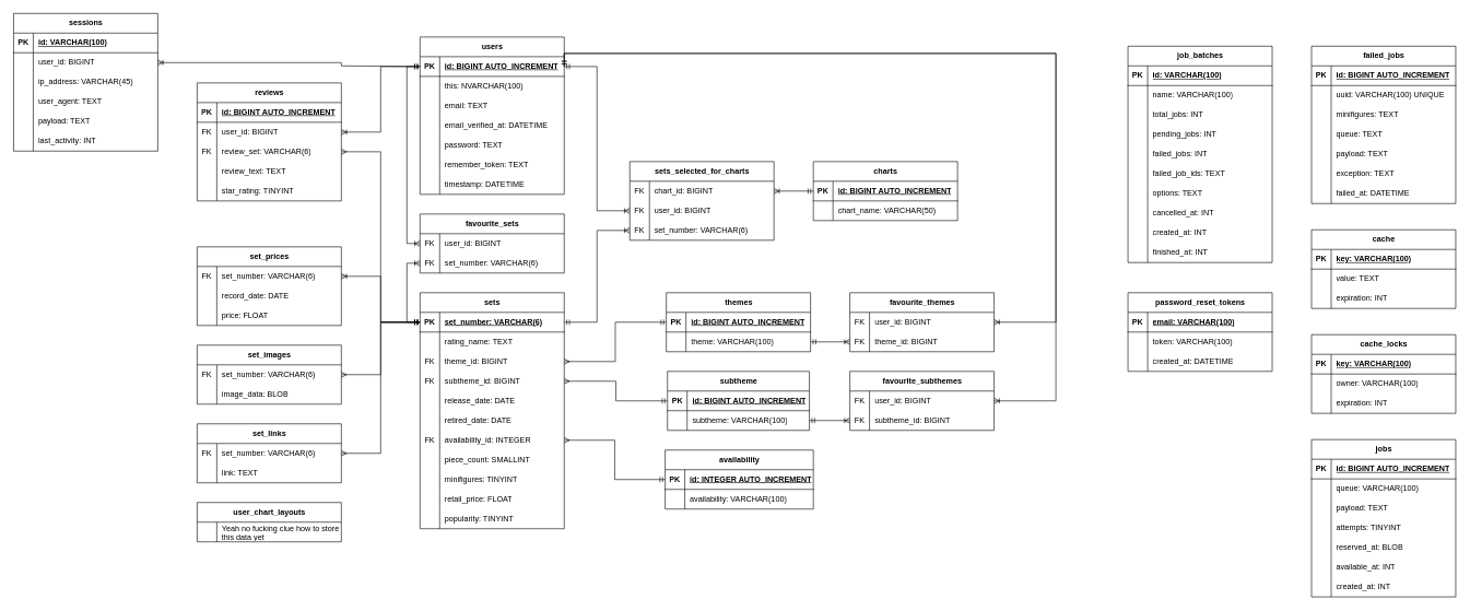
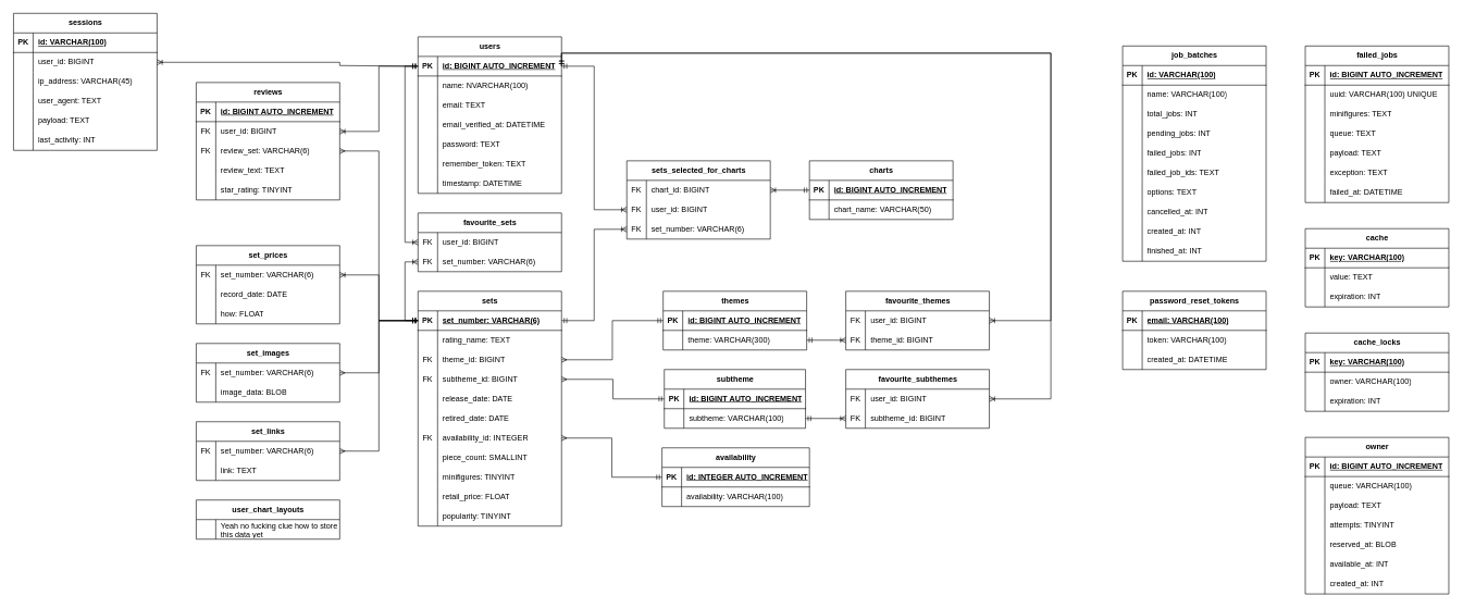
- <mxCell id="63" value="this: NVARCHAR(100)" style="shape=partialRectangle;connectable=0;fillColor=none;top=0;left=0;bottom=0;right=0;align=left;spacingLeft=6;overflow=hidden;whiteSpace=wrap;html=1;" parent="61" vertex="1"><mxGeometry x="30" width="190" height="30" as="geometry"><mxRectangle width="190" height="30" as="alternateBounds" /></mxGeometry></mxCell>
+ <mxCell id="63" value="name: NVARCHAR(100)" style="shape=partialRectangle;connectable=0;fillColor=none;top=0;left=0;bottom=0;right=0;align=left;spacingLeft=6;overflow=hidden;whiteSpace=wrap;html=1;" parent="61" vertex="1"><mxGeometry x="30" width="190" height="30" as="geometry"><mxRectangle width="190" height="30" as="alternateBounds" /></mxGeometry></mxCell>
- <mxCell id="125" value="price: FLOAT" style="shape=partialRectangle;connectable=0;fillColor=none;top=0;left=0;bottom=0;right=0;align=left;spacingLeft=6;overflow=hidden;whiteSpace=wrap;html=1;" parent="123" vertex="1"><mxGeometry x="30" width="190" height="30" as="geometry"><mxRectangle width="190" height="30" as="alternateBounds" /></mxGeometry></mxCell>
+ <mxCell id="125" value="how: FLOAT" style="shape=partialRectangle;connectable=0;fillColor=none;top=0;left=0;bottom=0;right=0;align=left;spacingLeft=6;overflow=hidden;whiteSpace=wrap;html=1;" parent="123" vertex="1"><mxGeometry x="30" width="190" height="30" as="geometry"><mxRectangle width="190" height="30" as="alternateBounds" /></mxGeometry></mxCell>
- <mxCell id="8" value="theme: VARCHAR(100)" style="shape=partialRectangle;connectable=0;fillColor=none;top=0;left=0;bottom=0;right=0;align=left;spacingLeft=6;overflow=hidden;whiteSpace=wrap;html=1;" parent="6" vertex="1"><mxGeometry x="30" width="190" height="30" as="geometry"><mxRectangle width="190" height="30" as="alternateBounds" /></mxGeometry></mxCell>
+ <mxCell id="8" value="theme: VARCHAR(300)" style="shape=partialRectangle;connectable=0;fillColor=none;top=0;left=0;bottom=0;right=0;align=left;spacingLeft=6;overflow=hidden;whiteSpace=wrap;html=1;" parent="6" vertex="1"><mxGeometry x="30" width="190" height="30" as="geometry"><mxRectangle width="190" height="30" as="alternateBounds" /></mxGeometry></mxCell>
- <mxCell id="228" value="jobs" style="shape=table;startSize=30;container=1;collapsible=1;childLayout=tableLayout;fixedRows=1;rowLines=0;fontStyle=1;align=center;resizeLast=1;html=1;" parent="1" vertex="1"><mxGeometry x="2000" y="670" width="220" height="240" as="geometry" /></mxCell>
+ <mxCell id="228" value="owner" style="shape=table;startSize=30;container=1;collapsible=1;childLayout=tableLayout;fixedRows=1;rowLines=0;fontStyle=1;align=center;resizeLast=1;html=1;" parent="1" vertex="1"><mxGeometry x="2000" y="670" width="220" height="240" as="geometry" /></mxCell>
